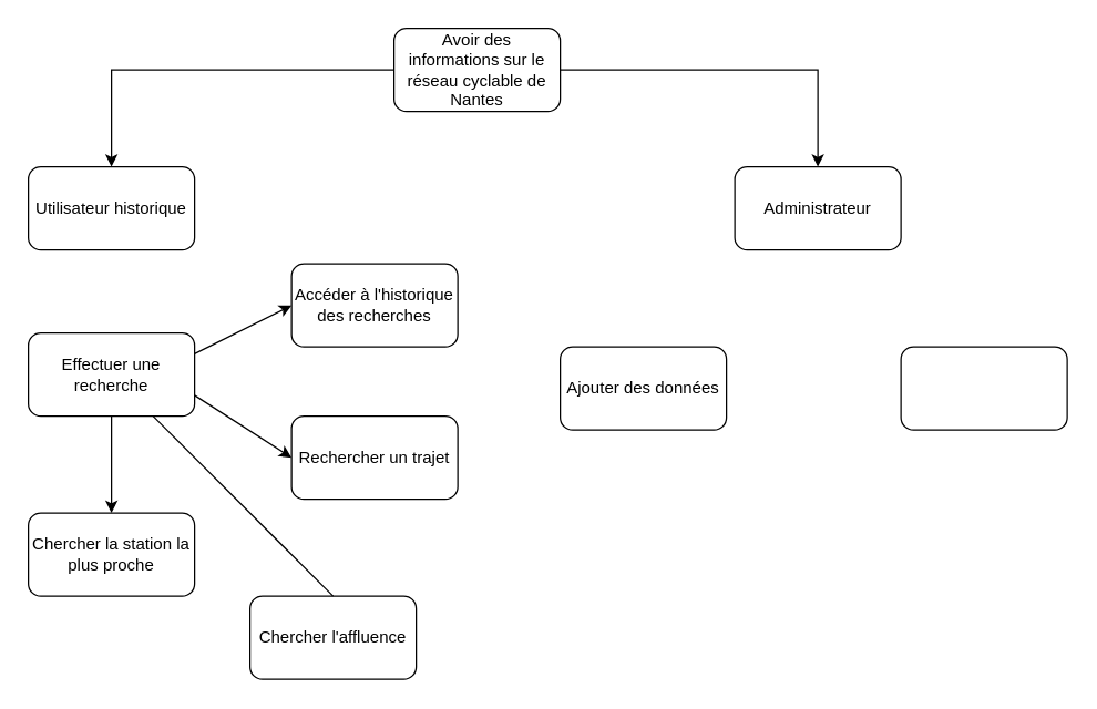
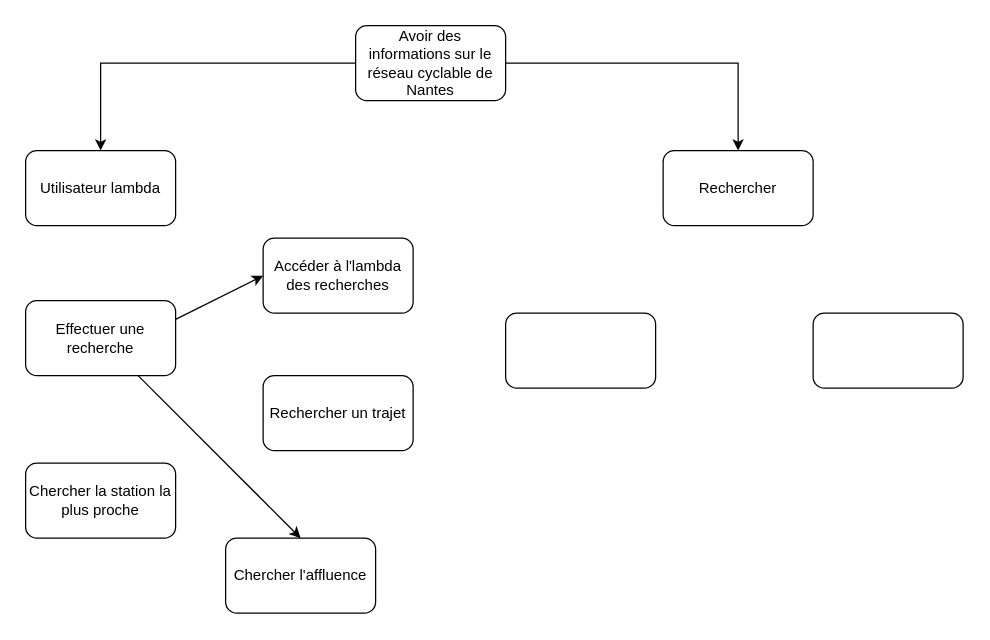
- <mxCell id="8" value="Utilisateur historique" style="text;html=1;strokeColor=none;fillColor=none;align=center;verticalAlign=middle;whiteSpace=wrap;rounded=0;" vertex="1" parent="1"><mxGeometry x="20" y="120" width="120" height="60" as="geometry" /></mxCell>
+ <mxCell id="8" value="Utilisateur lambda" style="text;html=1;strokeColor=none;fillColor=none;align=center;verticalAlign=middle;whiteSpace=wrap;rounded=0;" vertex="1" parent="1"><mxGeometry x="20" y="120" width="120" height="60" as="geometry" /></mxCell>
- <mxCell id="9" value="Administrateur" style="text;html=1;strokeColor=none;fillColor=none;align=center;verticalAlign=middle;whiteSpace=wrap;rounded=0;" vertex="1" parent="1"><mxGeometry x="530" y="120" width="120" height="60" as="geometry" /></mxCell>
+ <mxCell id="9" value="Rechercher" style="text;html=1;strokeColor=none;fillColor=none;align=center;verticalAlign=middle;whiteSpace=wrap;rounded=0;" vertex="1" parent="1"><mxGeometry x="530" y="120" width="120" height="60" as="geometry" /></mxCell>
- <mxCell id="17" value="Accéder à l'historique des recherches" style="text;html=1;strokeColor=none;fillColor=none;align=center;verticalAlign=middle;whiteSpace=wrap;rounded=0;" vertex="1" parent="1"><mxGeometry x="210" y="190" width="120" height="60" as="geometry" /></mxCell>
+ <mxCell id="17" value="Accéder à l'lambda des recherches" style="text;html=1;strokeColor=none;fillColor=none;align=center;verticalAlign=middle;whiteSpace=wrap;rounded=0;" vertex="1" parent="1"><mxGeometry x="210" y="190" width="120" height="60" as="geometry" /></mxCell>
- <mxCell id="11" value="Ajouter des données" style="text;html=1;strokeColor=none;fillColor=none;align=center;verticalAlign=middle;whiteSpace=wrap;rounded=0;" vertex="1" parent="1"><mxGeometry x="404" y="250" width="120" height="60" as="geometry" /></mxCell>
- <mxCell id="25" value="" style="endArrow=classic;html=1;rounded=0;exitX=1;exitY=0.75;exitDx=0;exitDy=0;entryX=0;entryY=0.5;entryDx=0;entryDy=0;" edge="1" parent="1" source="15" target="19"><mxGeometry width="50" height="50" relative="1" as="geometry"><mxPoint x="180" y="310" as="sourcePoint" /><mxPoint x="230" y="260" as="targetPoint" /></mxGeometry></mxCell>
- <mxCell id="14" style="edgeStyle=orthogonalEdgeStyle;rounded=0;orthogonalLoop=1;jettySize=auto;html=1;exitX=0.5;exitY=1;exitDx=0;exitDy=0;entryX=0.5;entryY=0;entryDx=0;entryDy=0;" edge="1" parent="1" source="15" target="23"><mxGeometry relative="1" as="geometry" /></mxCell>
- <mxCell id="24" value="" style="endArrow=none;html=1;rounded=0;entryX=0.5;entryY=0;entryDx=0;entryDy=0;" edge="1" parent="1" source="15" target="21"><mxGeometry width="50" height="50" relative="1" as="geometry"><mxPoint x="110" y="340" as="sourcePoint" /><mxPoint x="160" y="290" as="targetPoint" /></mxGeometry></mxCell>
+ <mxCell id="24" value="" style="endArrow=classic;html=1;rounded=0;entryX=0.5;entryY=0;entryDx=0;entryDy=0;" edge="1" parent="1" source="15" target="21"><mxGeometry width="50" height="50" relative="1" as="geometry"><mxPoint x="110" y="340" as="sourcePoint" /><mxPoint x="160" y="290" as="targetPoint" /></mxGeometry></mxCell>
